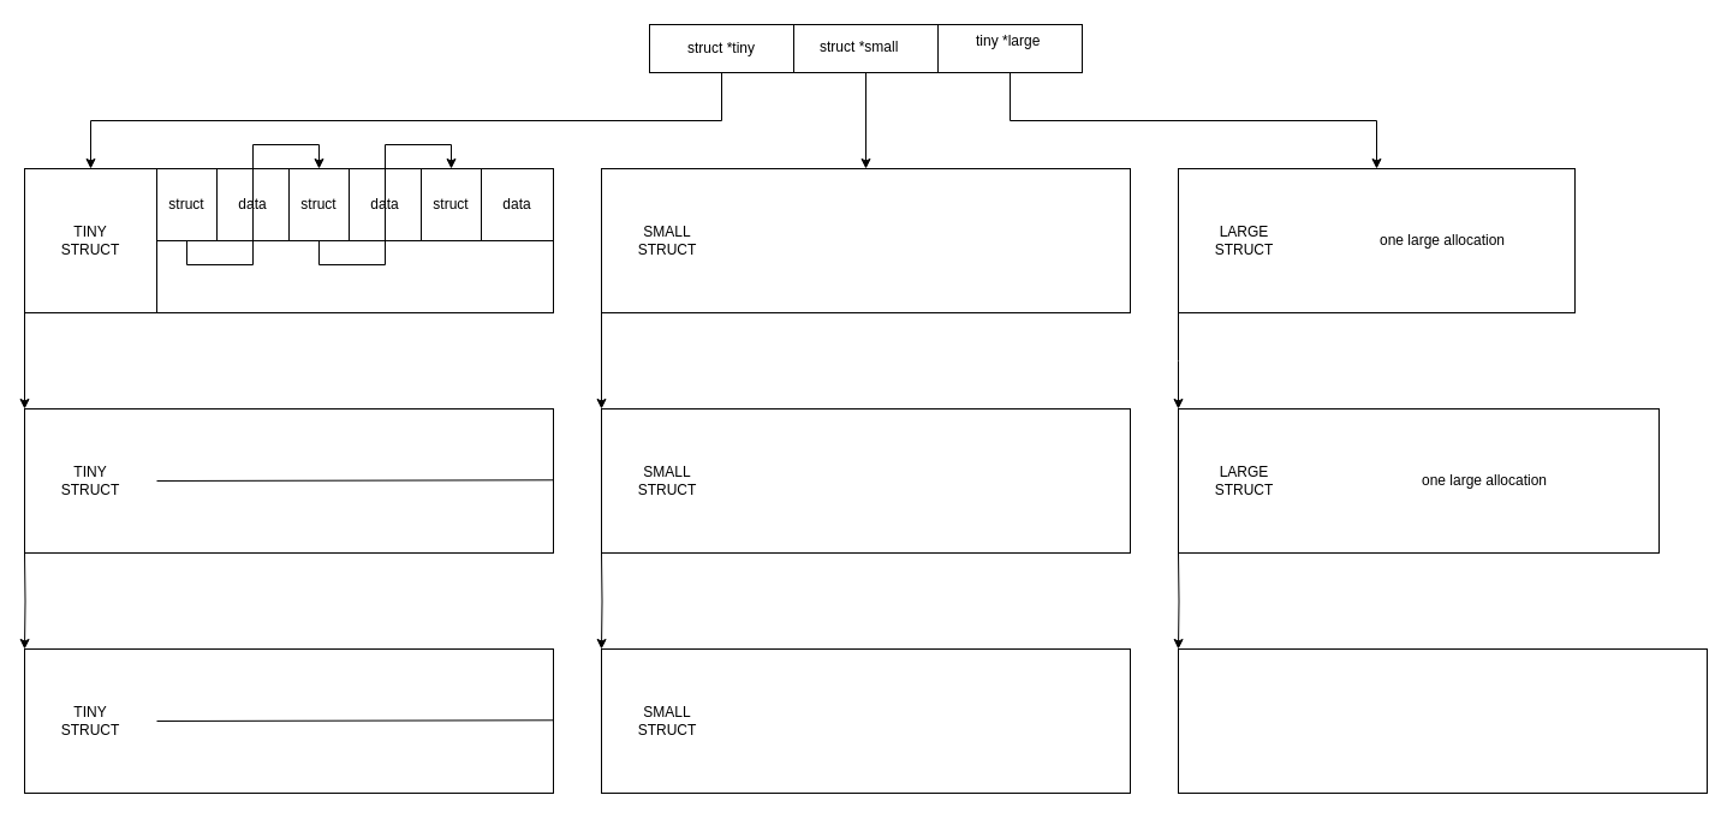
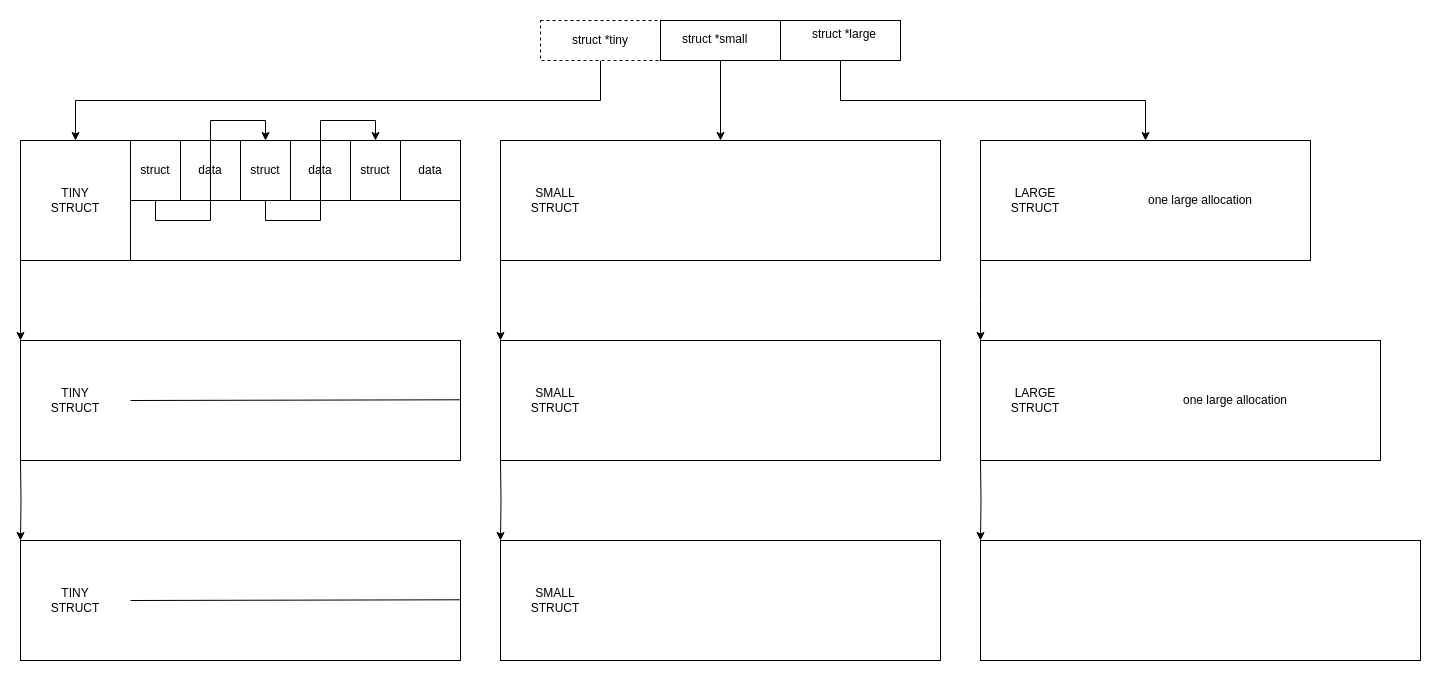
- <mxCell id="53" value="tiny *large" style="text;html=1;" vertex="1" parent="1"><mxGeometry x="810" y="20" width="80" height="30" as="geometry" /></mxCell>
+ <mxCell id="53" value="struct *large" style="text;html=1;" vertex="1" parent="1"><mxGeometry x="810" y="20" width="80" height="30" as="geometry" /></mxCell>
- <mxCell id="8" value="struct *tiny" style="rounded=0;whiteSpace=wrap;html=1;" vertex="1" parent="1"><mxGeometry x="540" y="20" width="120" height="40" as="geometry" /></mxCell>
+ <mxCell id="8" value="struct *tiny" style="rounded=0;whiteSpace=wrap;html=1;dashed=1;" vertex="1" parent="1"><mxGeometry x="540" y="20" width="120" height="40" as="geometry" /></mxCell>
